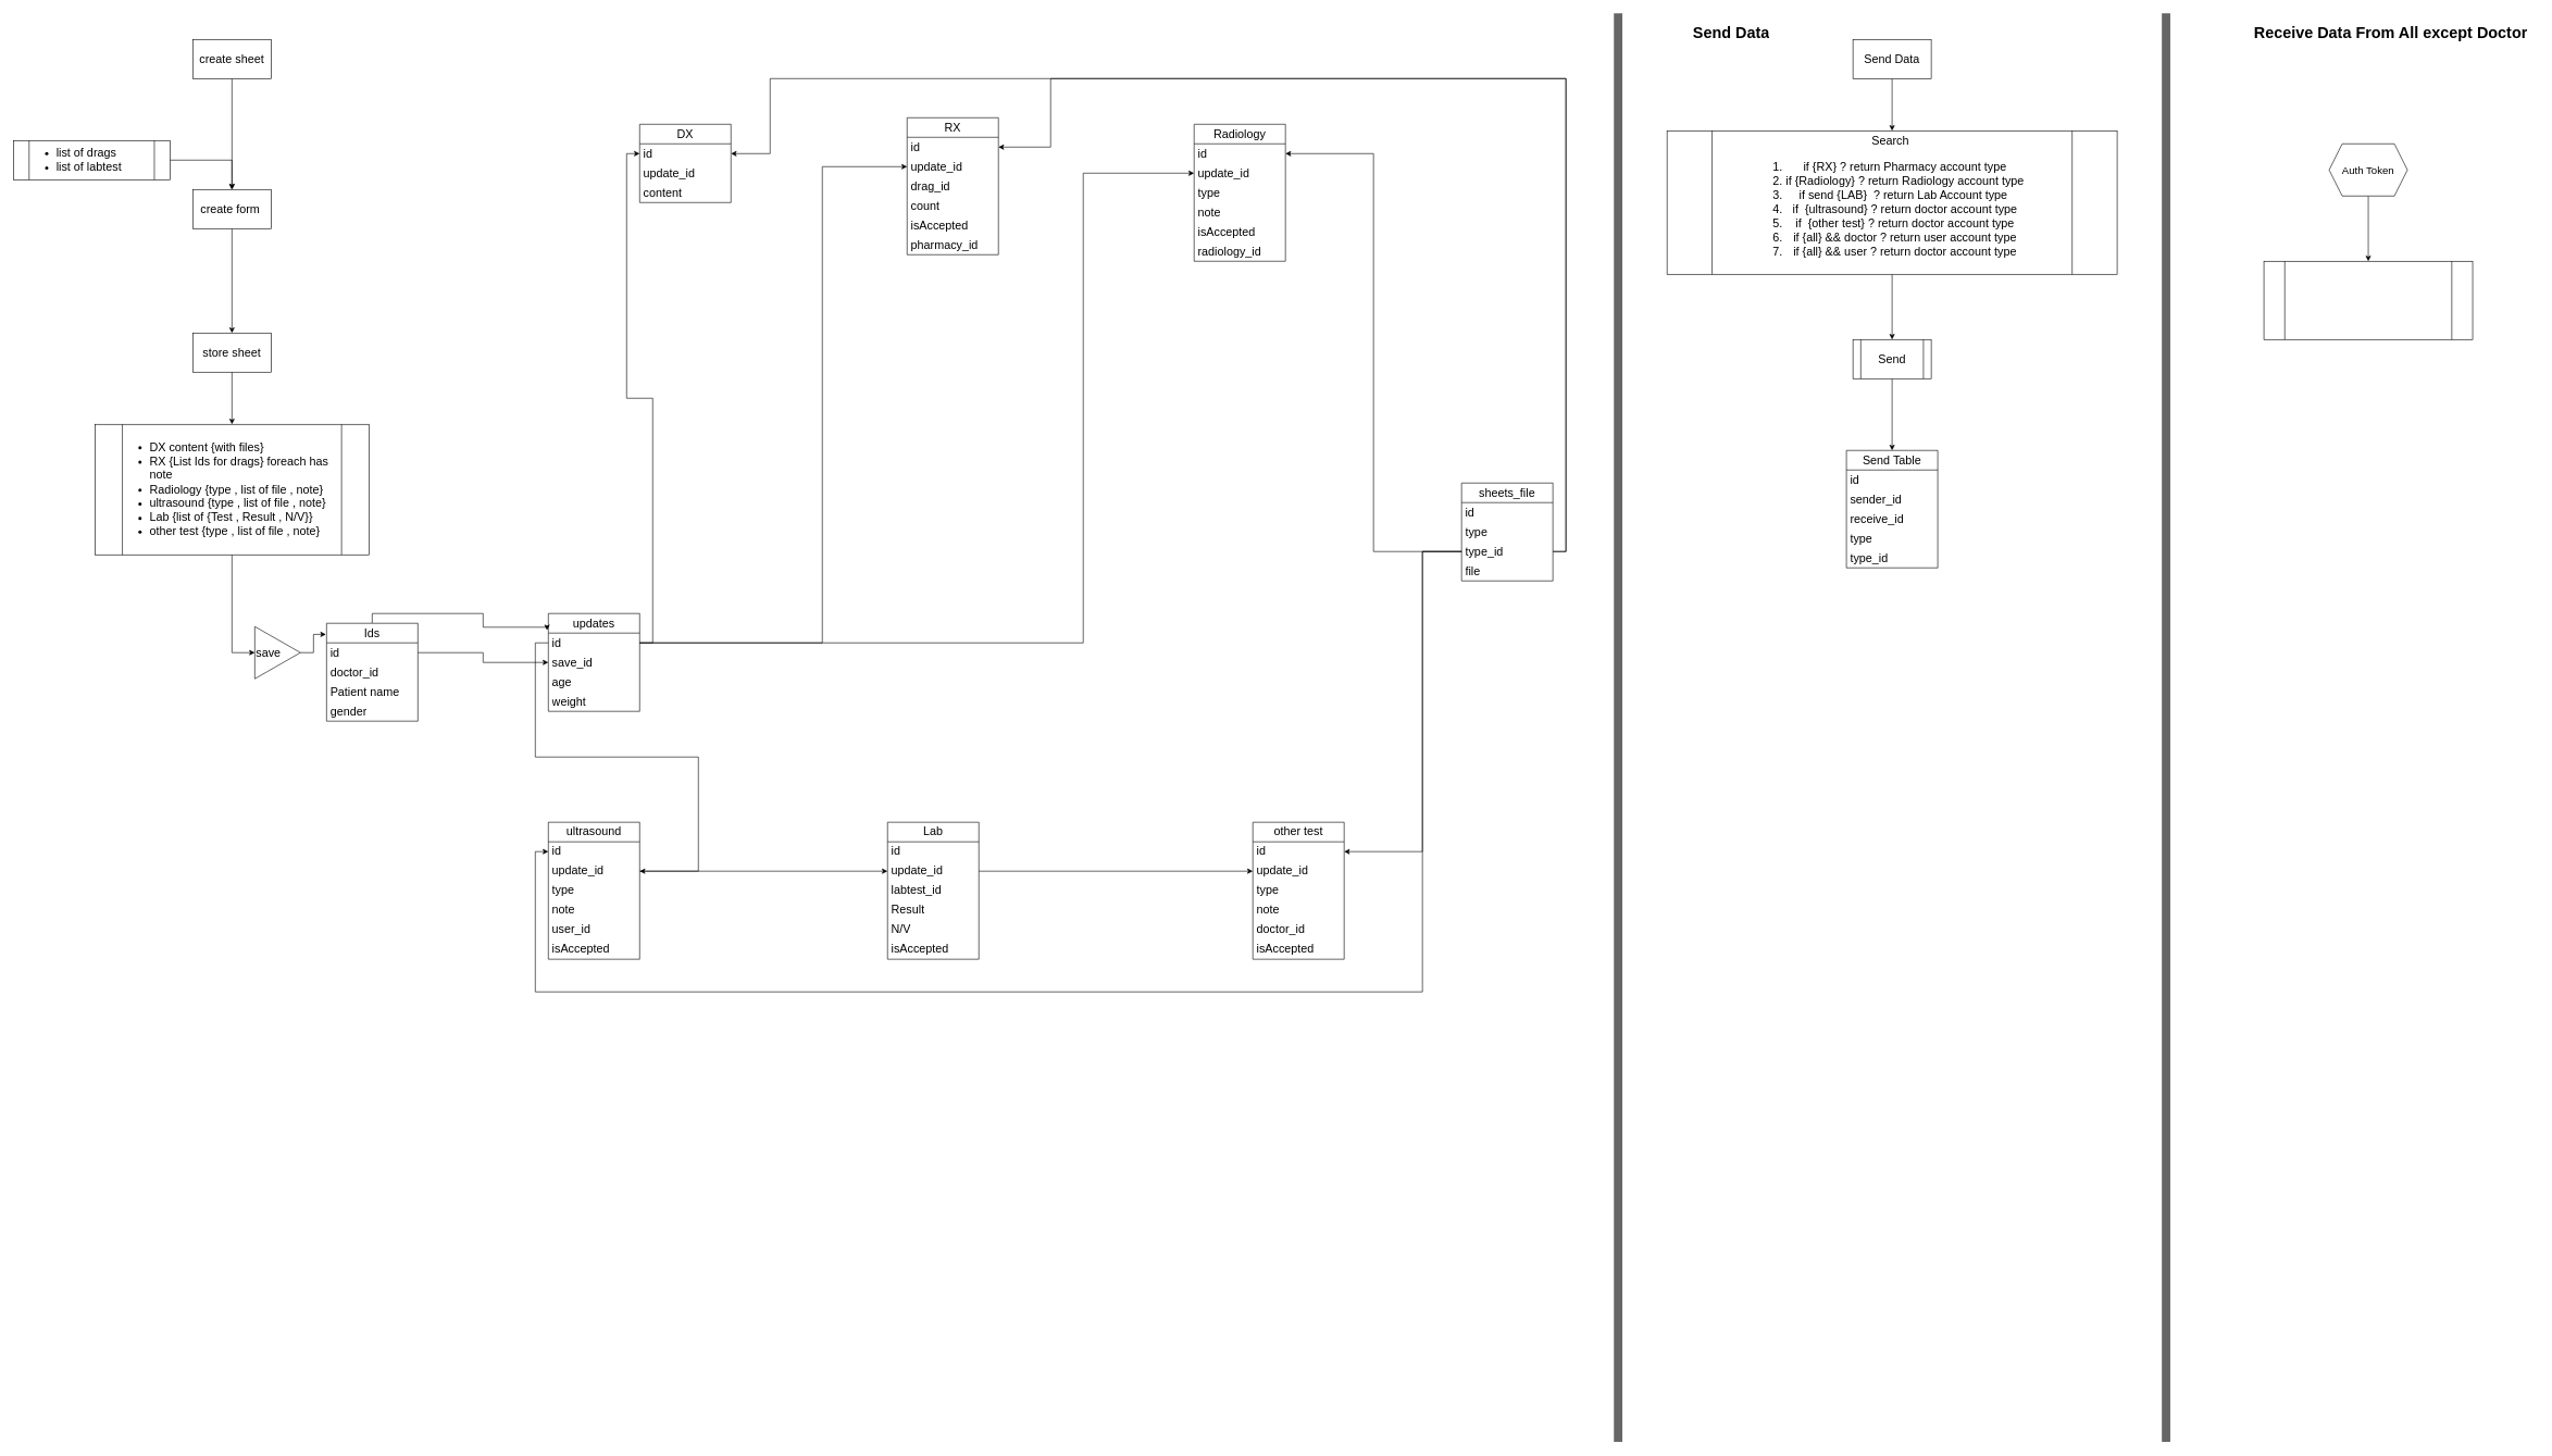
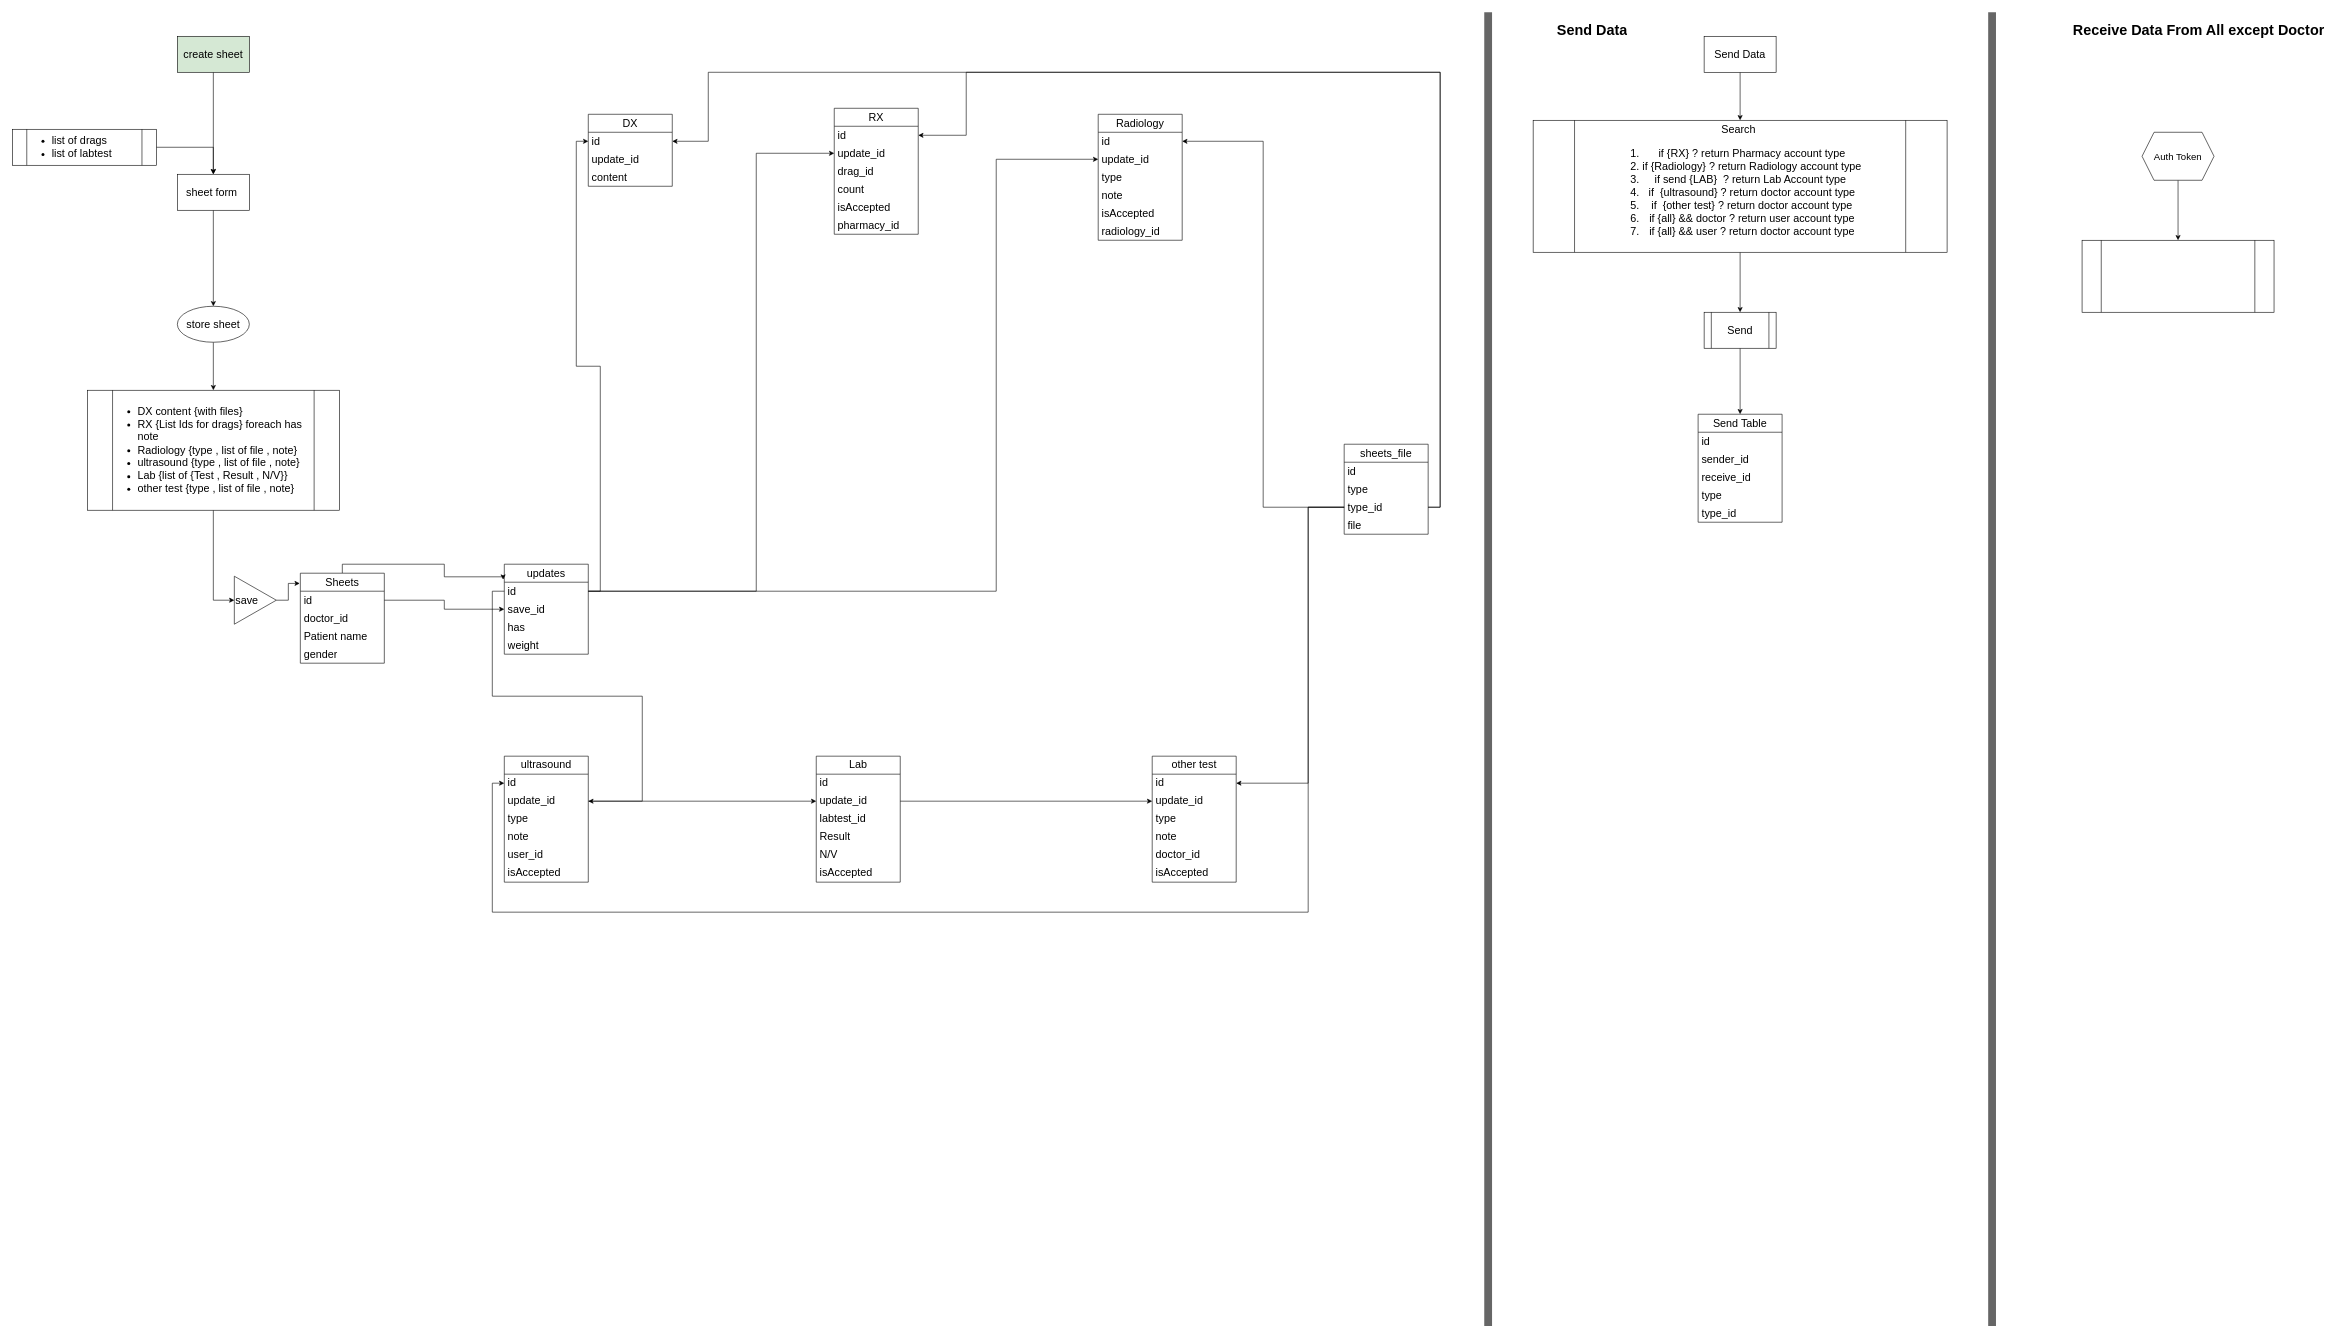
- <mxCell id="3" value="create sheet" style="rounded=0;whiteSpace=wrap;html=1;strokeWidth=1;fontSize=18;" vertex="1" parent="1"><mxGeometry x="295" y="60" width="120" height="60" as="geometry" /></mxCell>
+ <mxCell id="3" value="create sheet" style="rounded=0;whiteSpace=wrap;html=1;strokeWidth=1;fontSize=18;fillColor=#d5e8d4;" vertex="1" parent="1"><mxGeometry x="295" y="60" width="120" height="60" as="geometry" /></mxCell>
- <mxCell id="5" value="create form&amp;nbsp;" style="whiteSpace=wrap;html=1;rounded=0;strokeWidth=1;fontSize=18;" vertex="1" parent="1"><mxGeometry x="295" y="290" width="120" height="60" as="geometry" /></mxCell>
+ <mxCell id="5" value="sheet form&amp;nbsp;" style="whiteSpace=wrap;html=1;rounded=0;strokeWidth=1;fontSize=18;" vertex="1" parent="1"><mxGeometry x="295" y="290" width="120" height="60" as="geometry" /></mxCell>
- <mxCell id="7" value="store sheet" style="whiteSpace=wrap;html=1;rounded=0;strokeWidth=1;fontSize=18;" vertex="1" parent="1"><mxGeometry x="295" y="510" width="120" height="60" as="geometry" /></mxCell>
+ <mxCell id="7" value="store sheet" style="ellipse;whiteSpace=wrap;html=1;strokeWidth=1;fontSize=18;" vertex="1" parent="1"><mxGeometry x="295" y="510" width="120" height="60" as="geometry" /></mxCell>
- <mxCell id="57" value="Ids" style="swimlane;fontStyle=0;childLayout=stackLayout;horizontal=1;startSize=30;horizontalStack=0;resizeParent=1;resizeParentMax=0;resizeLast=0;collapsible=1;marginBottom=0;whiteSpace=wrap;html=1;fontSize=18;" vertex="1" parent="1"><mxGeometry x="500" y="955" width="140" height="150" as="geometry" /></mxCell>
+ <mxCell id="57" value="Sheets" style="swimlane;fontStyle=0;childLayout=stackLayout;horizontal=1;startSize=30;horizontalStack=0;resizeParent=1;resizeParentMax=0;resizeLast=0;collapsible=1;marginBottom=0;whiteSpace=wrap;html=1;fontSize=18;" vertex="1" parent="1"><mxGeometry x="500" y="955" width="140" height="150" as="geometry" /></mxCell>
- <mxCell id="54" value="age" style="text;strokeColor=none;fillColor=none;align=left;verticalAlign=middle;spacingLeft=4;spacingRight=4;overflow=hidden;points=[[0,0.5],[1,0.5]];portConstraint=eastwest;rotatable=0;whiteSpace=wrap;html=1;fontSize=18;" vertex="1" parent="51"><mxGeometry y="90" width="140" height="30" as="geometry" /></mxCell>
+ <mxCell id="54" value="has" style="text;strokeColor=none;fillColor=none;align=left;verticalAlign=middle;spacingLeft=4;spacingRight=4;overflow=hidden;points=[[0,0.5],[1,0.5]];portConstraint=eastwest;rotatable=0;whiteSpace=wrap;html=1;fontSize=18;" vertex="1" parent="51"><mxGeometry y="90" width="140" height="30" as="geometry" /></mxCell>
